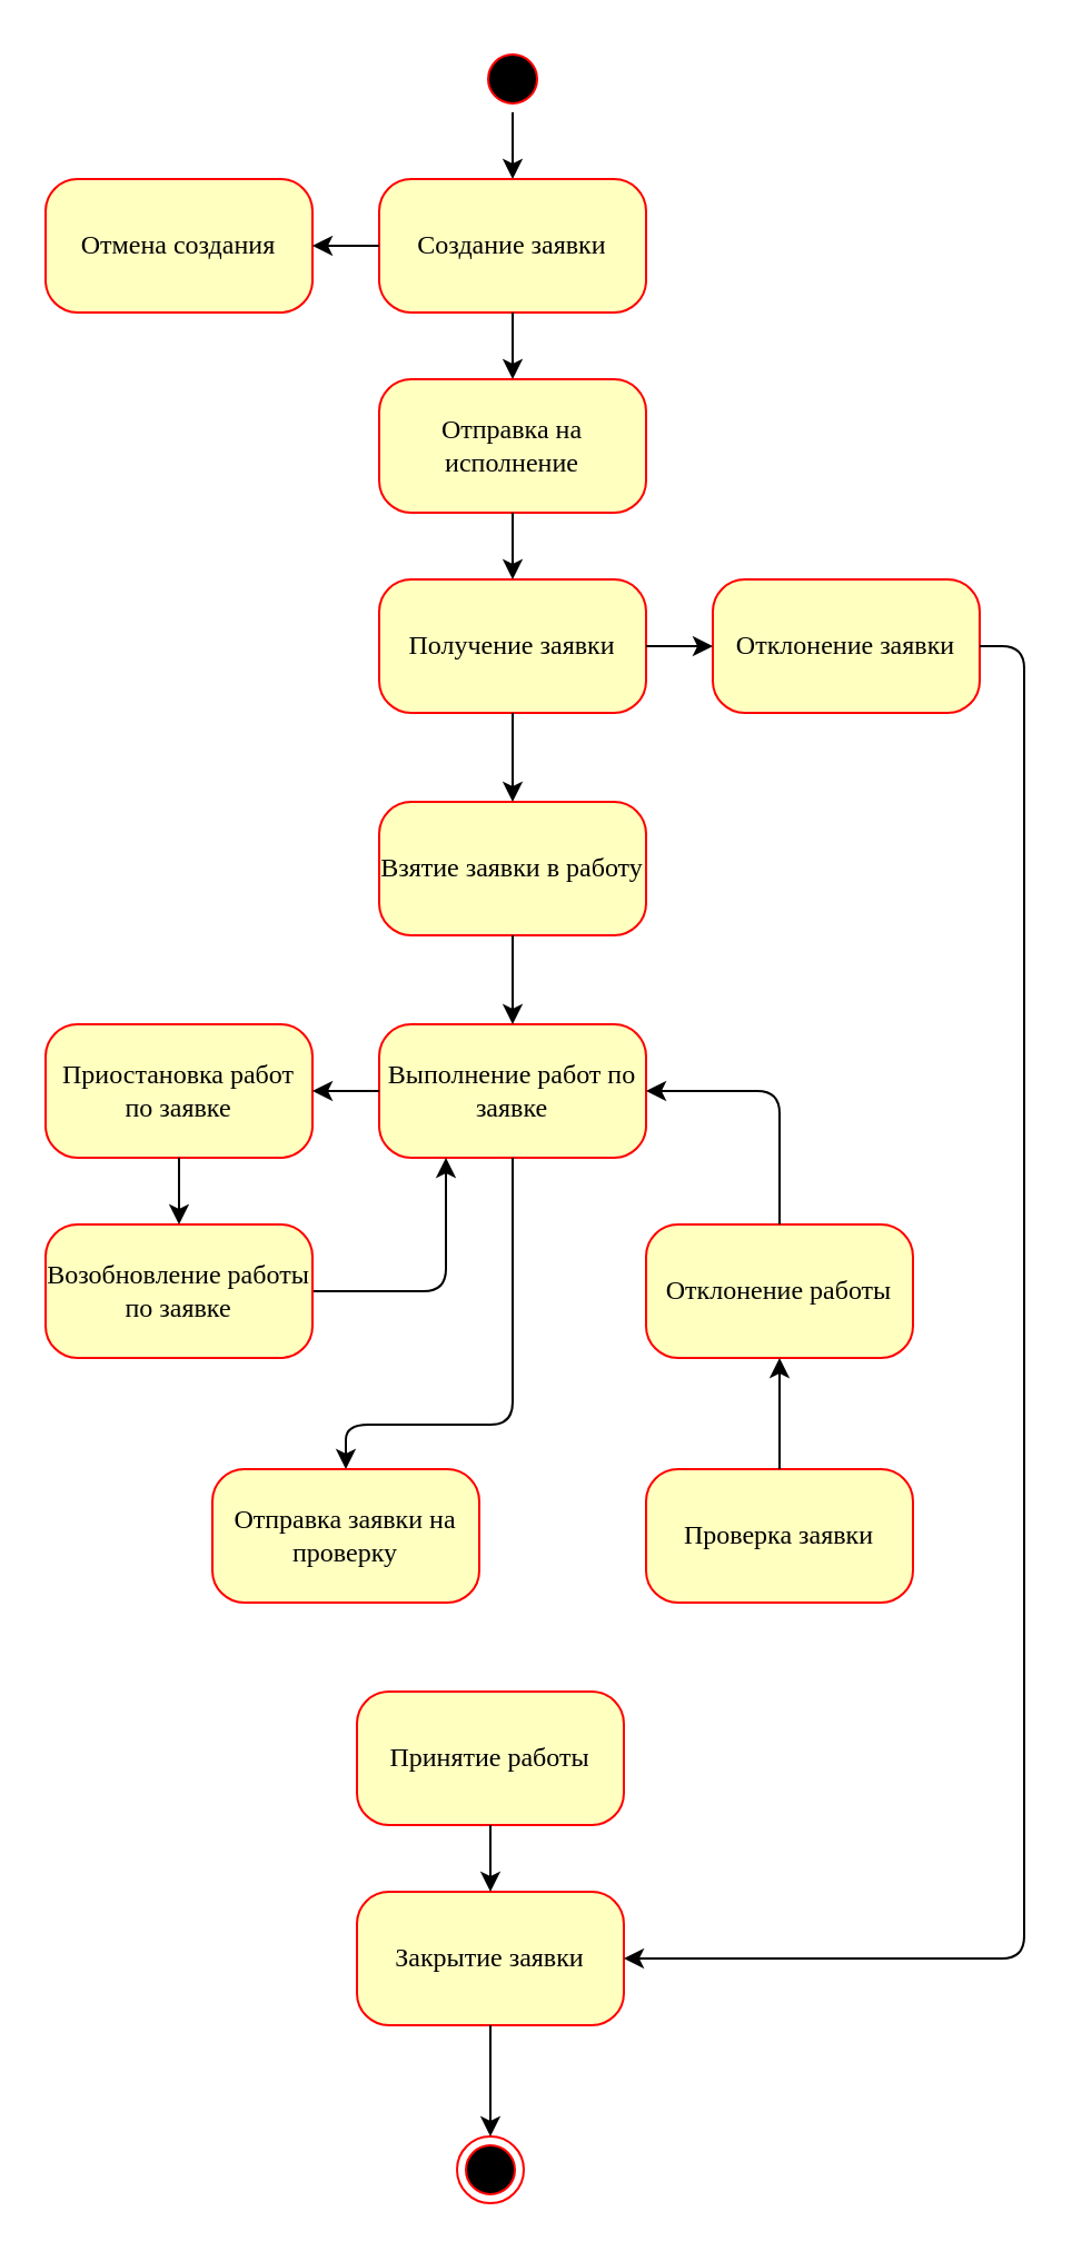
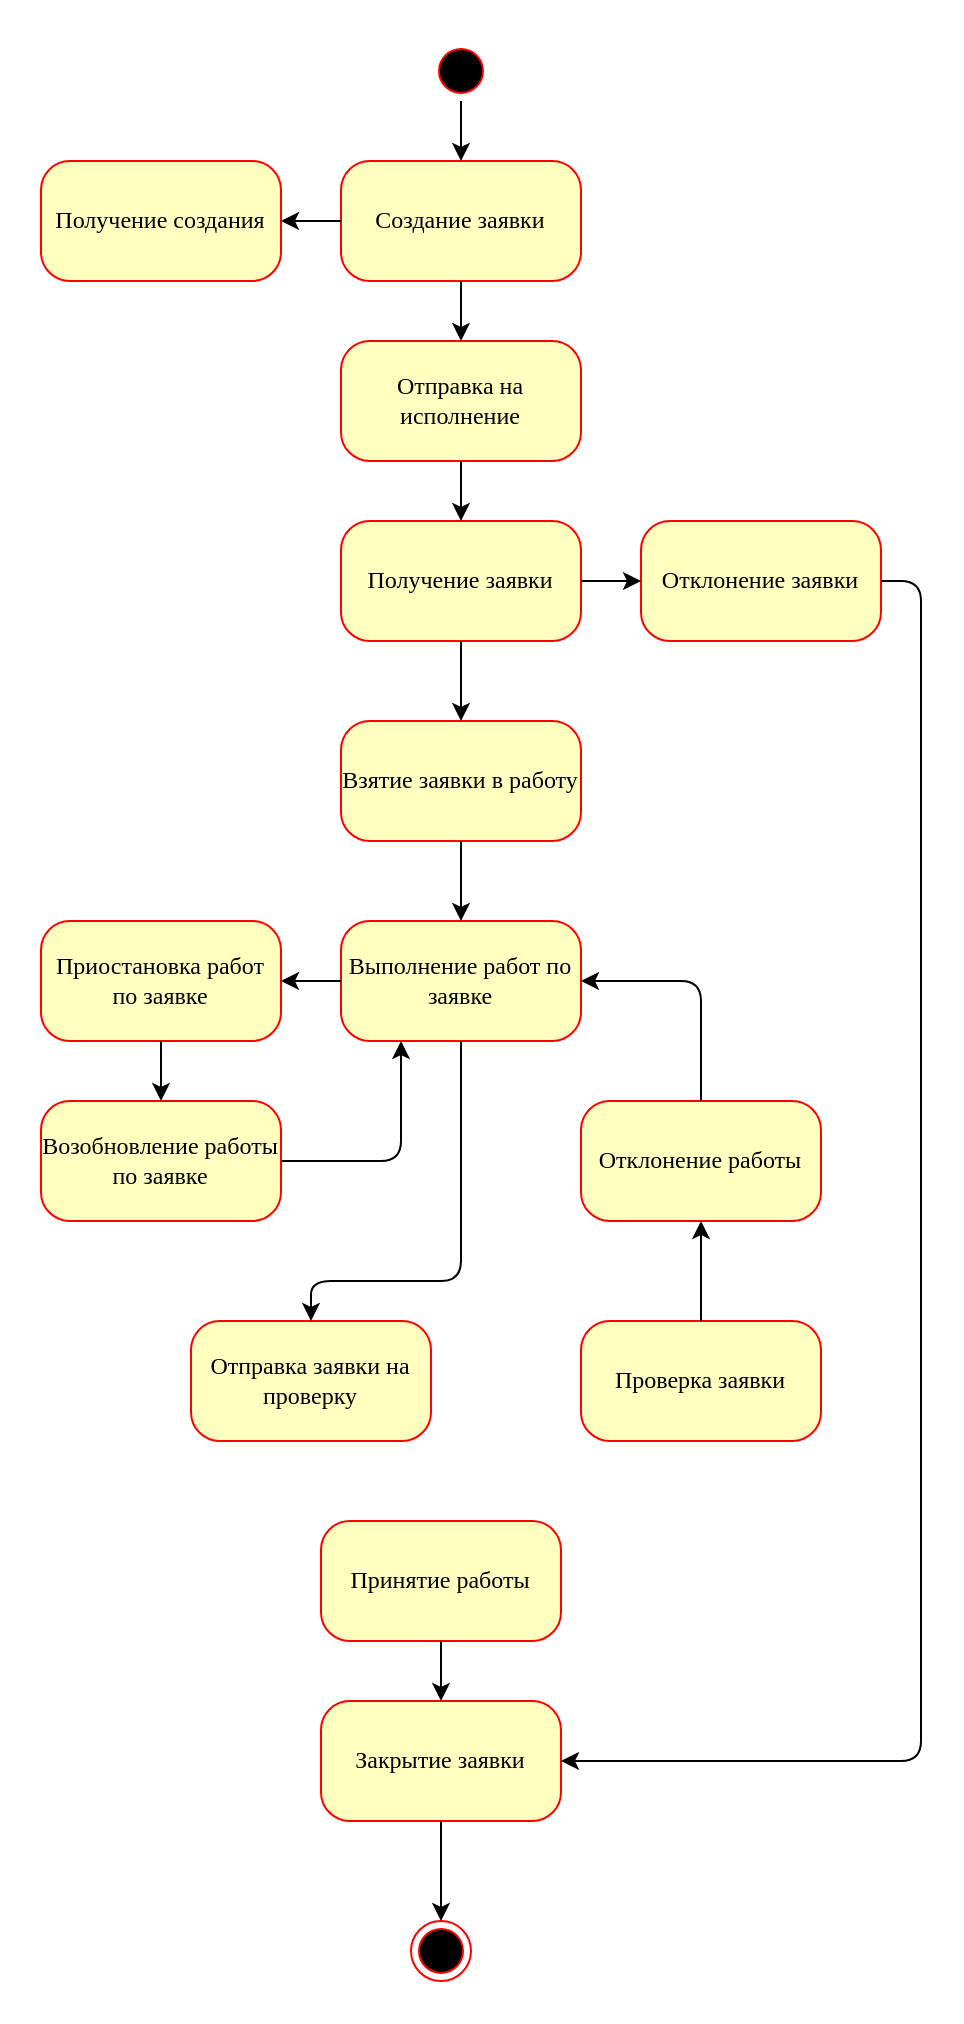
- <mxCell id="8" value="Отмена создания" style="rounded=1;whiteSpace=wrap;html=1;arcSize=24;fillColor=#ffffc0;strokeColor=#ff0000;shadow=0;comic=0;labelBackgroundColor=none;fontFamily=Verdana;fontSize=12;fontColor=#000000;align=center;" vertex="1" parent="2"><mxGeometry y="60" width="120" height="60" as="geometry" /></mxCell>
+ <mxCell id="8" value="Получение создания" style="rounded=1;whiteSpace=wrap;html=1;arcSize=24;fillColor=#ffffc0;strokeColor=#ff0000;shadow=0;comic=0;labelBackgroundColor=none;fontFamily=Verdana;fontSize=12;fontColor=#000000;align=center;" vertex="1" parent="2"><mxGeometry y="60" width="120" height="60" as="geometry" /></mxCell>
